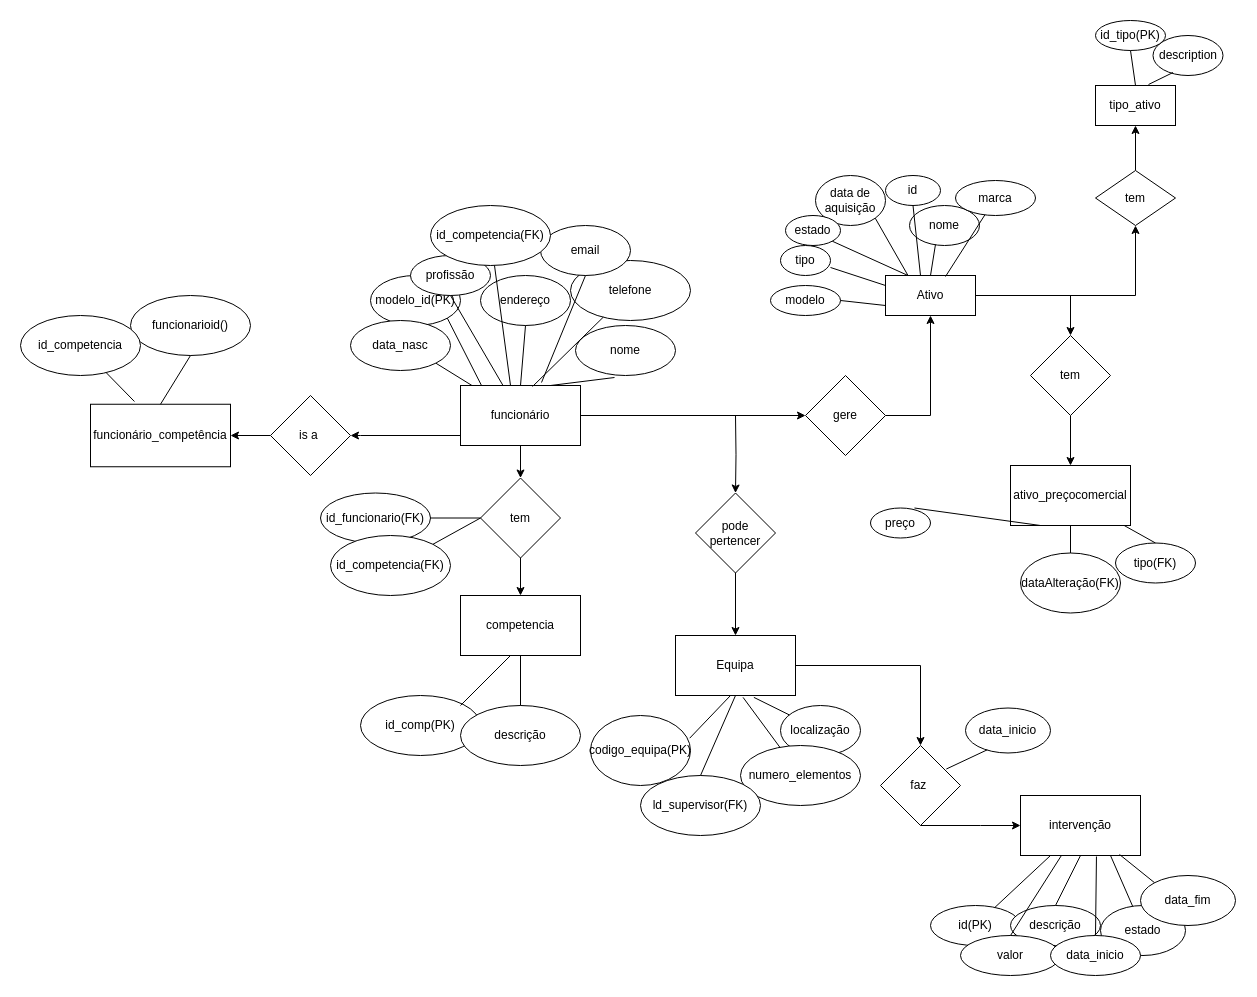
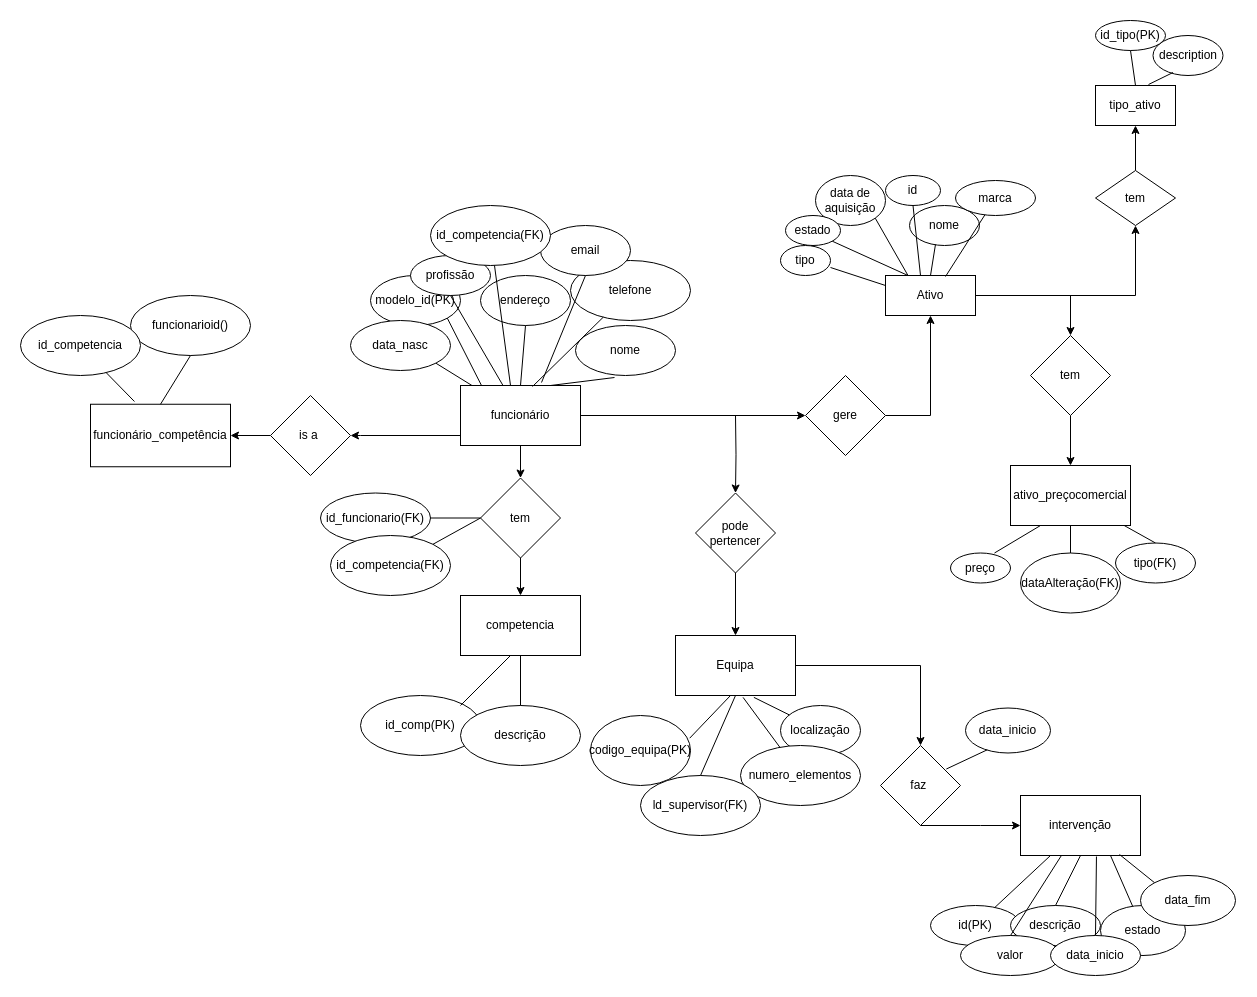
- <mxCell id="10" value="modelo" style="ellipse;whiteSpace=wrap;html=1;rounded=0;" parent="1" vertex="1"><mxGeometry x="770" y="285" width="70" height="30" as="geometry" /></mxCell>
- <mxCell id="97" value="" style="endArrow=none;html=1;rounded=0;entryX=1;entryY=0.5;entryDx=0;entryDy=0;exitX=0;exitY=0.75;exitDx=0;exitDy=0;" edge="1" parent="1" source="4" target="10"><mxGeometry width="50" height="50" relative="1" as="geometry"><mxPoint x="880" y="300" as="sourcePoint" /><mxPoint x="840" y="276.99" as="targetPoint" /></mxGeometry></mxCell>
- <mxCell id="14" value="preço" style="ellipse;whiteSpace=wrap;html=1;rounded=0;" parent="1" vertex="1"><mxGeometry x="870" y="507.5" width="60" height="30" as="geometry" /></mxCell>
+ <mxCell id="14" value="preço" style="ellipse;whiteSpace=wrap;html=1;rounded=0;" parent="1" vertex="1"><mxGeometry x="950" y="552.5" width="60" height="30" as="geometry" /></mxCell>
